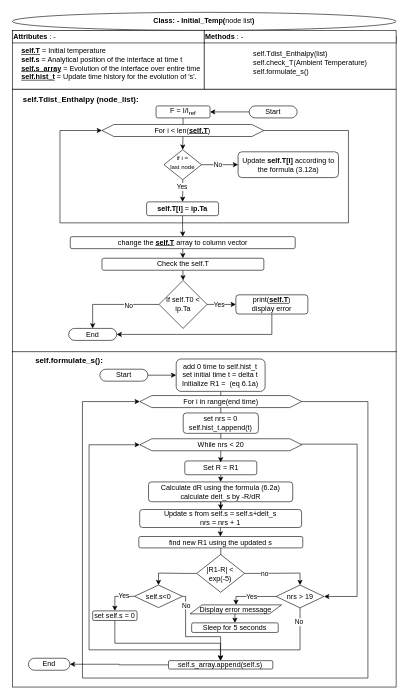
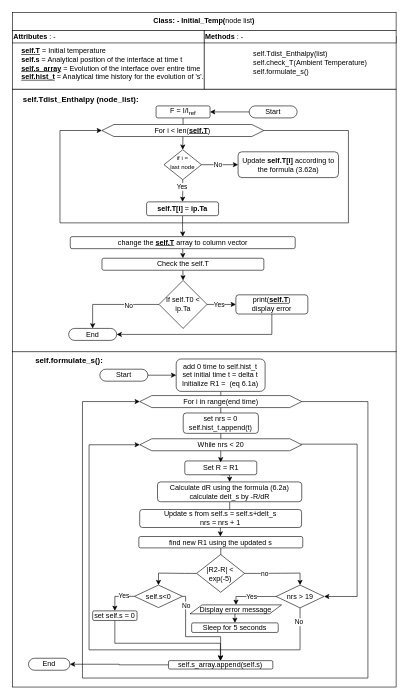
- <mxCell id="4" value="&lt;b&gt;Class: - Initial_Temp(&lt;/b&gt;node list&lt;b&gt;)&lt;/b&gt;" style="ellipse;whiteSpace=wrap;html=1;" parent="1" vertex="1"><mxGeometry x="20" y="20" width="640" height="30" as="geometry" /></mxCell>
+ <mxCell id="4" value="&lt;b&gt;Class: - Initial_Temp(&lt;/b&gt;node list&lt;b&gt;)&lt;/b&gt;" style="rounded=0;whiteSpace=wrap;html=1;" parent="1" vertex="1"><mxGeometry x="20" y="20" width="640" height="30" as="geometry" /></mxCell>
- <mxCell id="5" value="&lt;span style=&quot;&quot;&gt;&lt;span style=&quot;white-space: pre;&quot;&gt;&amp;nbsp;&amp;nbsp;&amp;nbsp;&amp;nbsp;&lt;/span&gt;&lt;/span&gt;&amp;nbsp;&lt;br&gt;&lt;span style=&quot;&quot;&gt;&lt;span style=&quot;white-space: pre;&quot;&gt;&amp;nbsp;&amp;nbsp;&amp;nbsp;&amp;nbsp;&lt;/span&gt;&lt;/span&gt;&lt;b&gt;&lt;u&gt;self.T&lt;/u&gt;&lt;/b&gt; = Initial temperature&lt;br&gt;&lt;span style=&quot;&quot;&gt;&lt;span style=&quot;white-space: pre;&quot;&gt;&amp;nbsp;&amp;nbsp;&amp;nbsp;&amp;nbsp;&lt;/span&gt;&lt;/span&gt;&lt;b&gt;self.s &lt;/b&gt;= Analytical position of the interface at time t&lt;b&gt;&lt;br&gt;&lt;/b&gt;&lt;span style=&quot;&quot;&gt;&lt;span style=&quot;white-space: pre;&quot;&gt;&amp;nbsp;&amp;nbsp;&amp;nbsp;&amp;nbsp;&lt;/span&gt;&lt;/span&gt;&lt;u style=&quot;font-weight: bold;&quot;&gt;self.s_array&lt;/u&gt;&amp;nbsp;= Evolution of the interface over entire time&lt;br&gt;&amp;nbsp; &amp;nbsp; &lt;b&gt;&lt;u&gt;self.hist_t&lt;/u&gt;&lt;/b&gt; = Update time history for the evolution of 's'." style="rounded=0;whiteSpace=wrap;html=1;align=left;" parent="1" vertex="1"><mxGeometry x="20" y="50" width="320" height="98" as="geometry" /></mxCell>
+ <mxCell id="5" value="&lt;span style=&quot;&quot;&gt;&lt;span style=&quot;white-space: pre;&quot;&gt;&amp;nbsp;&amp;nbsp;&amp;nbsp;&amp;nbsp;&lt;/span&gt;&lt;/span&gt;&amp;nbsp;&lt;br&gt;&lt;span style=&quot;&quot;&gt;&lt;span style=&quot;white-space: pre;&quot;&gt;&amp;nbsp;&amp;nbsp;&amp;nbsp;&amp;nbsp;&lt;/span&gt;&lt;/span&gt;&lt;b&gt;&lt;u&gt;self.T&lt;/u&gt;&lt;/b&gt; = Initial temperature&lt;br&gt;&lt;span style=&quot;&quot;&gt;&lt;span style=&quot;white-space: pre;&quot;&gt;&amp;nbsp;&amp;nbsp;&amp;nbsp;&amp;nbsp;&lt;/span&gt;&lt;/span&gt;&lt;b&gt;self.s &lt;/b&gt;= Analytical position of the interface at time t&lt;b&gt;&lt;br&gt;&lt;/b&gt;&lt;span style=&quot;&quot;&gt;&lt;span style=&quot;white-space: pre;&quot;&gt;&amp;nbsp;&amp;nbsp;&amp;nbsp;&amp;nbsp;&lt;/span&gt;&lt;/span&gt;&lt;u style=&quot;font-weight: bold;&quot;&gt;self.s_array&lt;/u&gt;&amp;nbsp;= Evolution of the interface over entire time&lt;br&gt;&amp;nbsp; &amp;nbsp; &lt;b&gt;&lt;u&gt;self.hist_t&lt;/u&gt;&lt;/b&gt; = Analytical time history for the evolution of 's'." style="rounded=0;whiteSpace=wrap;html=1;align=left;" parent="1" vertex="1"><mxGeometry x="20" y="50" width="320" height="98" as="geometry" /></mxCell>
- <mxCell id="14" value="Update&lt;b&gt;&amp;nbsp;self.T[i] &lt;/b&gt;according to the formula (3.12a)" style="rounded=1;whiteSpace=wrap;html=1;" parent="1" vertex="1"><mxGeometry x="396.5" y="252.5" width="167.42" height="43" as="geometry" /></mxCell>
+ <mxCell id="14" value="Update&lt;b&gt;&amp;nbsp;self.T[i] &lt;/b&gt;according to the formula (3.62a)" style="rounded=1;whiteSpace=wrap;html=1;" parent="1" vertex="1"><mxGeometry x="396.5" y="252.5" width="167.42" height="43" as="geometry" /></mxCell>
- <mxCell id="50" value="Calculate dR using the formula (6.2a)&lt;br&gt;calculate delt_s by -R/dR" style="rounded=1;whiteSpace=wrap;html=1;" vertex="1" parent="1"><mxGeometry x="247.15" y="803" width="240.53" height="33" as="geometry" /></mxCell>
+ <mxCell id="50" value="Calculate dR using the formula (6.2a)&lt;br&gt;calculate delt_s by -R/dR" style="rounded=1;whiteSpace=wrap;html=1;" vertex="1" parent="1"><mxGeometry x="262.15" y="803" width="240.53" height="33" as="geometry" /></mxCell>
- <mxCell id="60" value="|R1-R| &amp;lt; exp(-5)" style="rhombus;whiteSpace=wrap;html=1;" vertex="1" parent="1"><mxGeometry x="327.42" y="924" width="80" height="63" as="geometry" /></mxCell>
+ <mxCell id="60" value="|R2-R| &amp;lt; exp(-5)" style="rhombus;whiteSpace=wrap;html=1;" vertex="1" parent="1"><mxGeometry x="327.42" y="924" width="80" height="63" as="geometry" /></mxCell>
